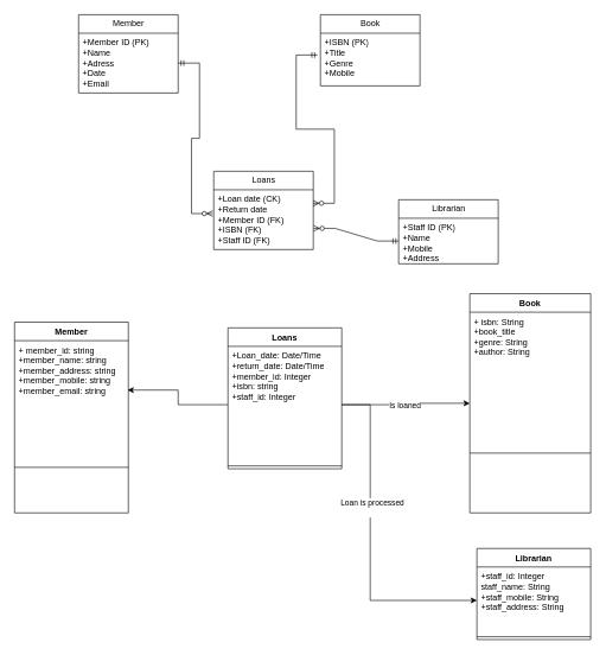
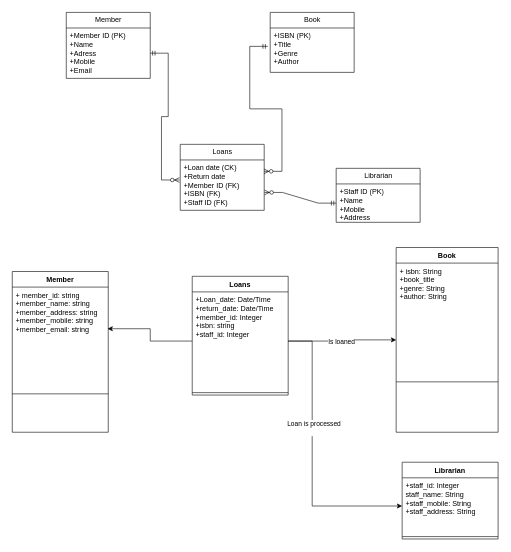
- <mxCell id="3" value="+ISBN (PK)&lt;br&gt;+Title&lt;br&gt;+Genre&lt;div&gt;+Mobile&lt;/div&gt;" style="text;strokeColor=none;fillColor=none;align=left;verticalAlign=top;spacingLeft=4;spacingRight=4;overflow=hidden;rotatable=0;points=[[0,0.5],[1,0.5]];portConstraint=eastwest;whiteSpace=wrap;html=1;" vertex="1" parent="2"><mxGeometry y="26" width="140" height="74" as="geometry" /></mxCell>
+ <mxCell id="3" value="+ISBN (PK)&lt;br&gt;+Title&lt;br&gt;+Genre&lt;div&gt;+Author&lt;/div&gt;" style="text;strokeColor=none;fillColor=none;align=left;verticalAlign=top;spacingLeft=4;spacingRight=4;overflow=hidden;rotatable=0;points=[[0,0.5],[1,0.5]];portConstraint=eastwest;whiteSpace=wrap;html=1;" vertex="1" parent="2"><mxGeometry y="26" width="140" height="74" as="geometry" /></mxCell>
- <mxCell id="7" value="+Member ID (PK)&lt;br&gt;+Name&lt;br&gt;+Adress&lt;br&gt;+Date&lt;div&gt;+Email&lt;/div&gt;" style="text;strokeColor=none;fillColor=none;align=left;verticalAlign=top;spacingLeft=4;spacingRight=4;overflow=hidden;rotatable=0;points=[[0,0.5],[1,0.5]];portConstraint=eastwest;whiteSpace=wrap;html=1;" vertex="1" parent="6"><mxGeometry y="26" width="140" height="84" as="geometry" /></mxCell>
+ <mxCell id="7" value="+Member ID (PK)&lt;br&gt;+Name&lt;br&gt;+Adress&lt;br&gt;+Mobile&lt;div&gt;+Email&lt;/div&gt;" style="text;strokeColor=none;fillColor=none;align=left;verticalAlign=top;spacingLeft=4;spacingRight=4;overflow=hidden;rotatable=0;points=[[0,0.5],[1,0.5]];portConstraint=eastwest;whiteSpace=wrap;html=1;" vertex="1" parent="6"><mxGeometry y="26" width="140" height="84" as="geometry" /></mxCell>
